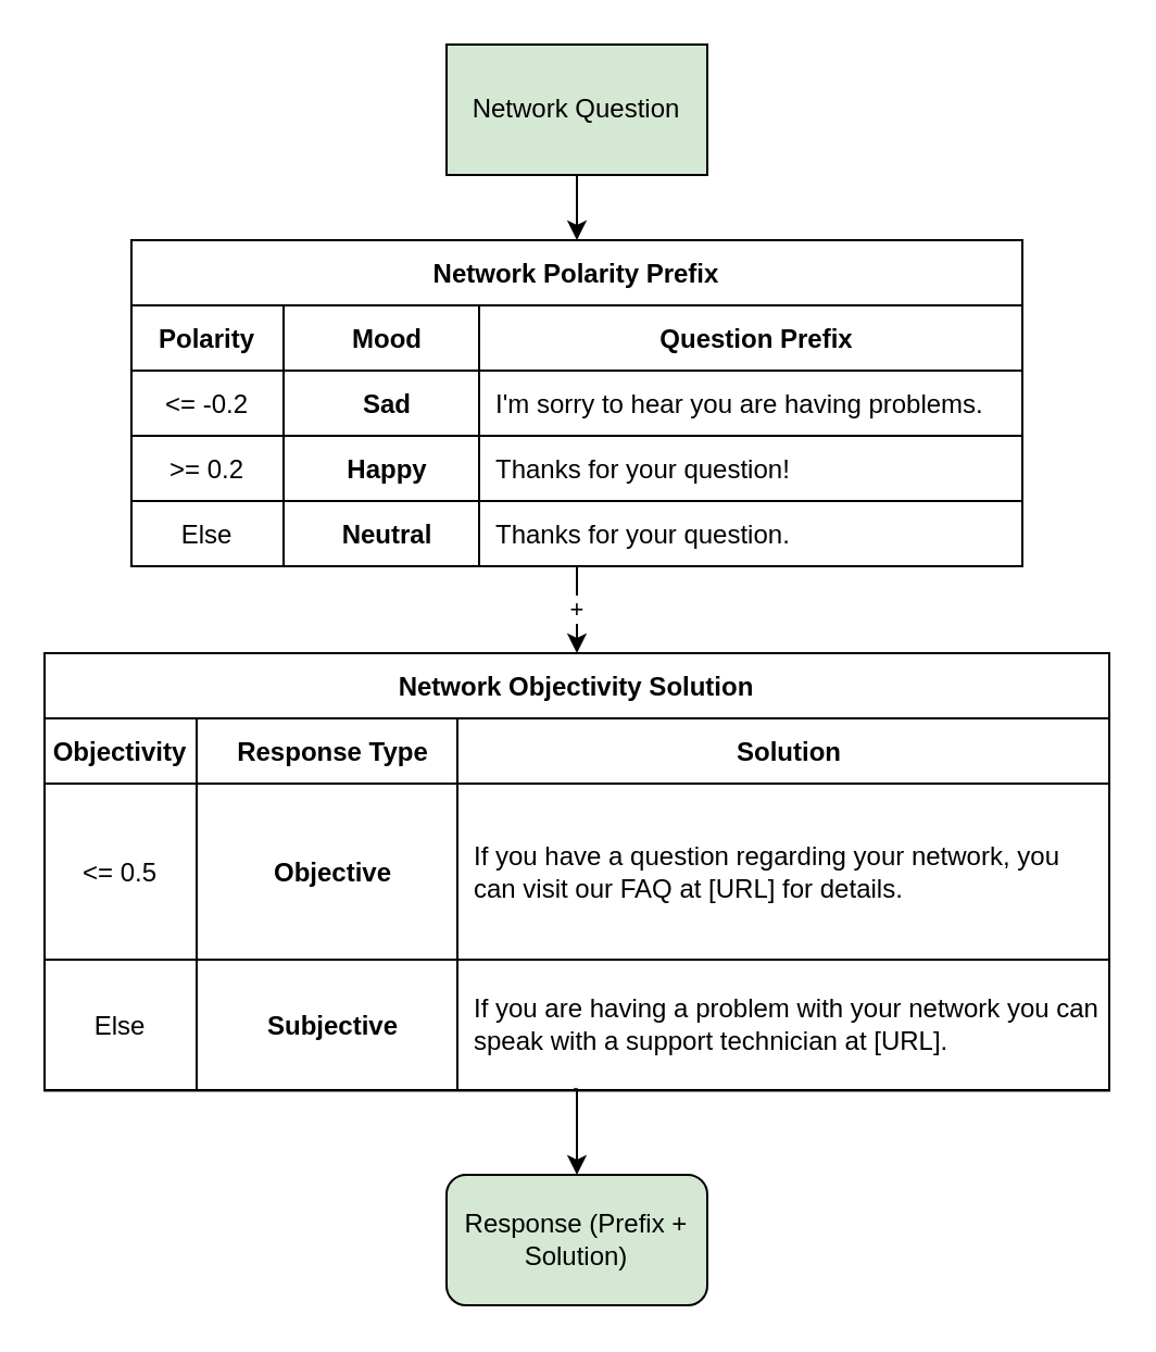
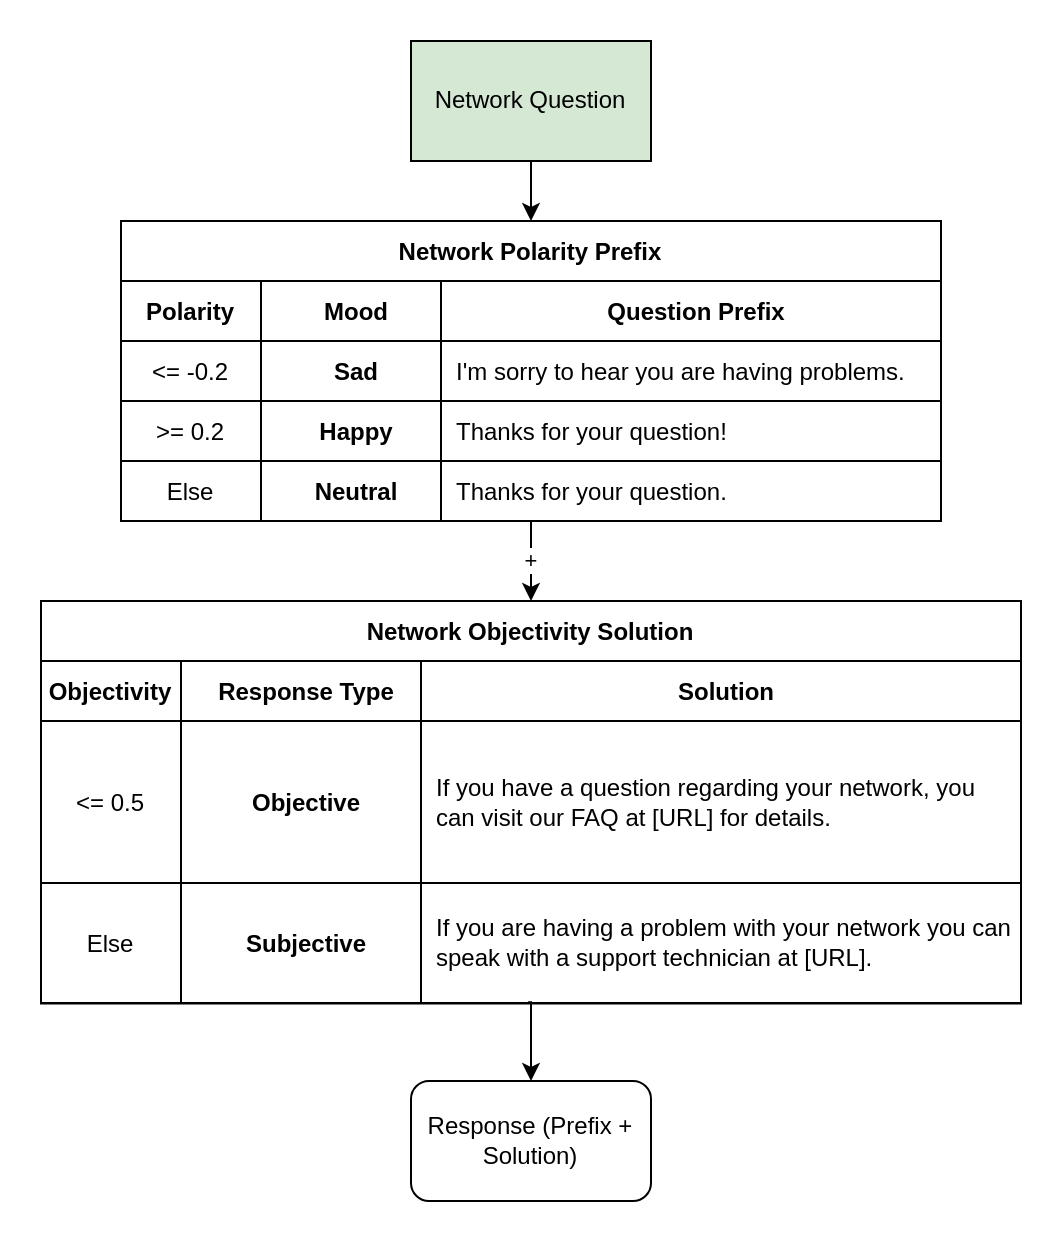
- <mxCell id="35" value="Response (Prefix + Solution)" style="rounded=1;whiteSpace=wrap;html=1;fillColor=#d5e8d4;" vertex="1" parent="1"><mxGeometry x="205" y="540" width="120" height="60" as="geometry" /></mxCell>
+ <mxCell id="35" value="Response (Prefix + Solution)" style="rounded=1;whiteSpace=wrap;html=1;" vertex="1" parent="1"><mxGeometry x="205" y="540" width="120" height="60" as="geometry" /></mxCell>
